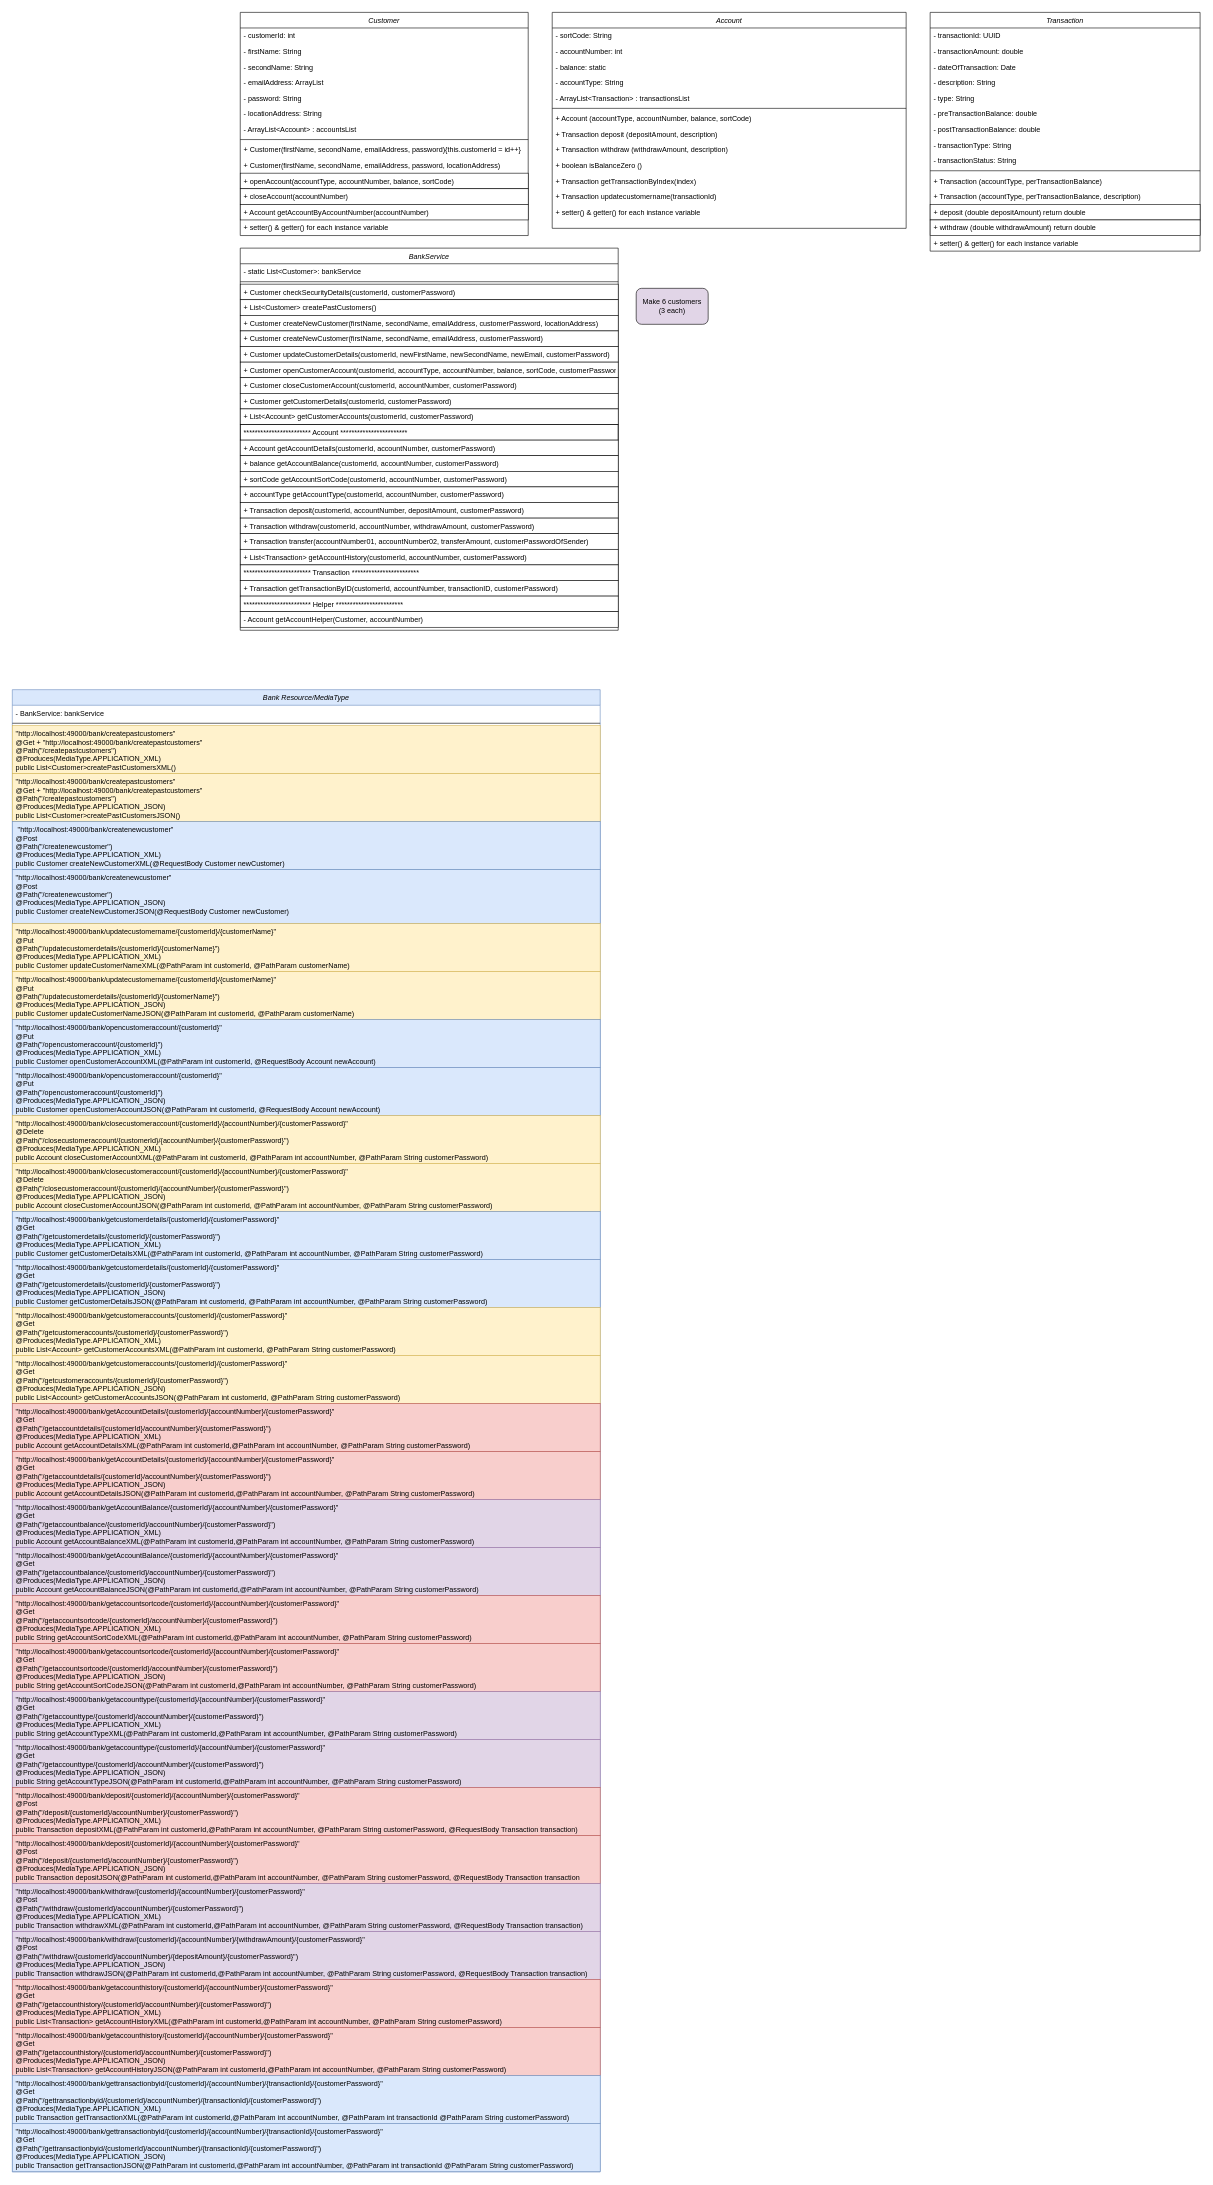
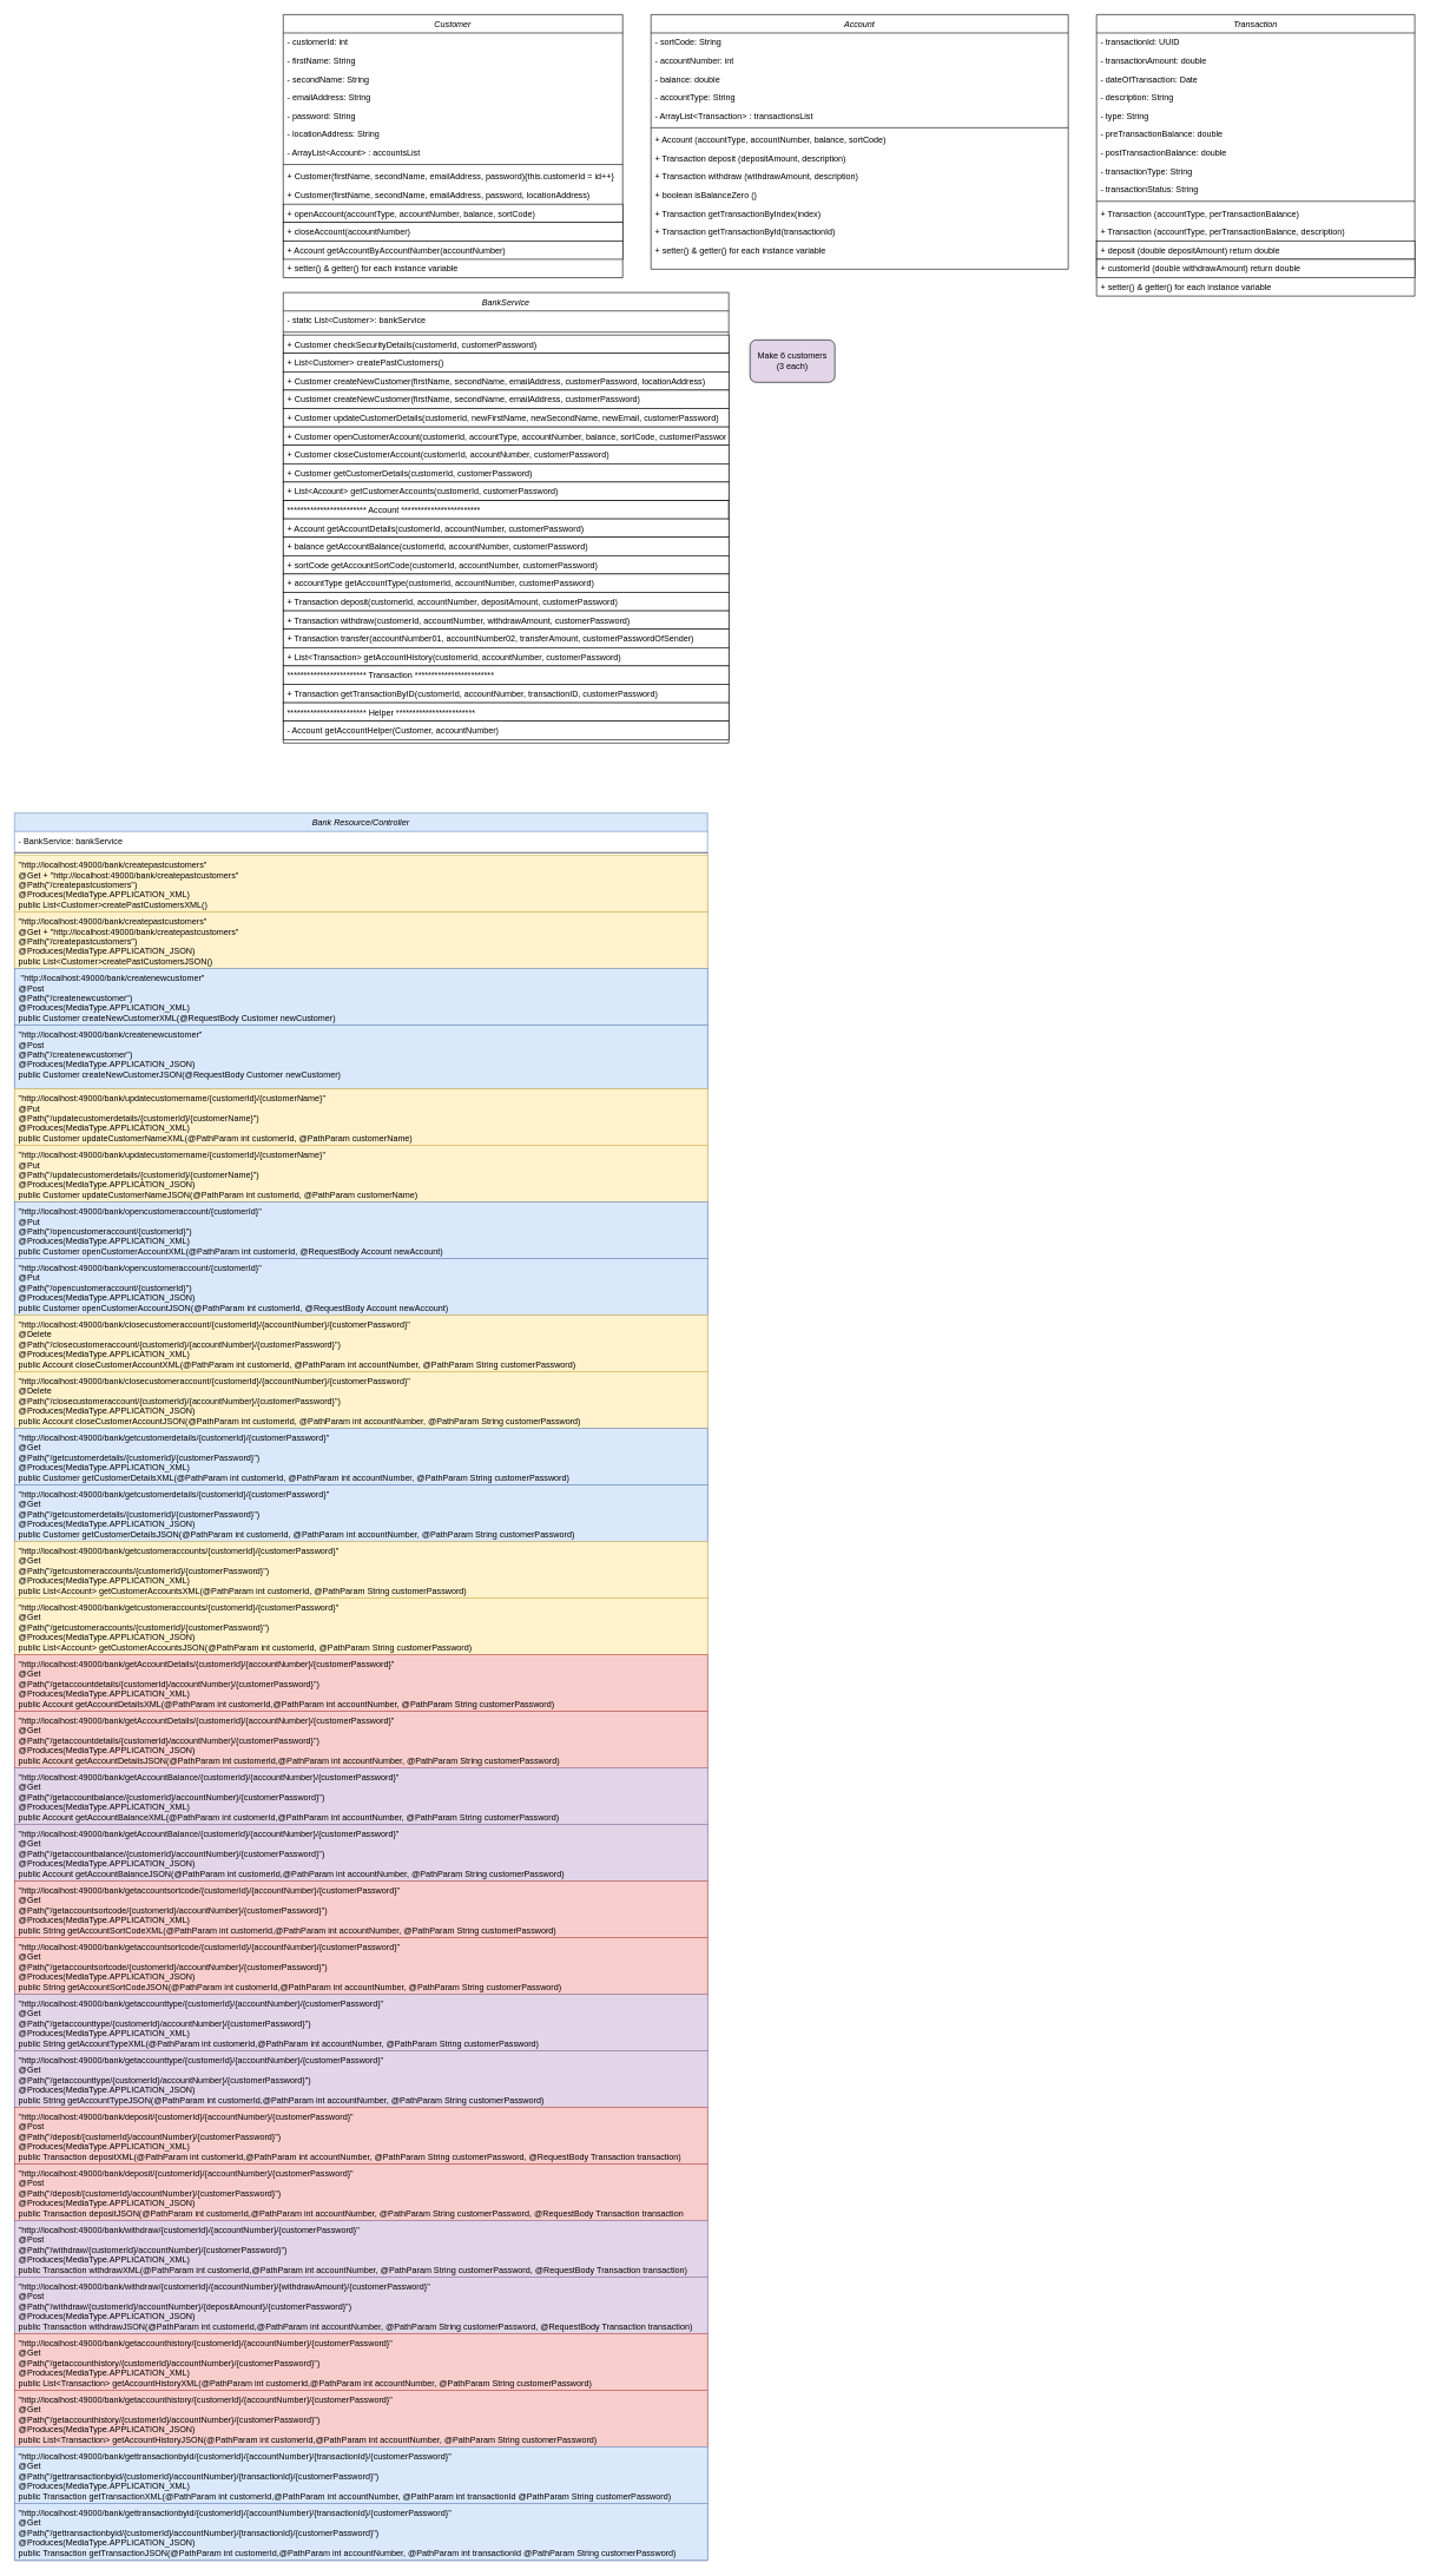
- <mxCell id="20" value="- balance: static" style="text;align=left;verticalAlign=top;spacingLeft=4;spacingRight=4;overflow=hidden;rotatable=0;points=[[0,0.5],[1,0.5]];portConstraint=eastwest;rounded=0;shadow=0;html=0;" parent="17" vertex="1"><mxGeometry y="78" width="590" height="26" as="geometry" /></mxCell>
+ <mxCell id="20" value="- balance: double" style="text;align=left;verticalAlign=top;spacingLeft=4;spacingRight=4;overflow=hidden;rotatable=0;points=[[0,0.5],[1,0.5]];portConstraint=eastwest;rounded=0;shadow=0;html=0;" parent="17" vertex="1"><mxGeometry y="78" width="590" height="26" as="geometry" /></mxCell>
- <mxCell id="6" value="- emailAddress: ArrayList" style="text;align=left;verticalAlign=top;spacingLeft=4;spacingRight=4;overflow=hidden;rotatable=0;points=[[0,0.5],[1,0.5]];portConstraint=eastwest;rounded=0;shadow=0;html=0;" parent="2" vertex="1"><mxGeometry y="104" width="480" height="26" as="geometry" /></mxCell>
+ <mxCell id="6" value="- emailAddress: String" style="text;align=left;verticalAlign=top;spacingLeft=4;spacingRight=4;overflow=hidden;rotatable=0;points=[[0,0.5],[1,0.5]];portConstraint=eastwest;rounded=0;shadow=0;html=0;" parent="2" vertex="1"><mxGeometry y="104" width="480" height="26" as="geometry" /></mxCell>
- <mxCell id="29" value="+ Transaction updatecustomername(transactionId)" style="text;align=left;verticalAlign=top;spacingLeft=4;spacingRight=4;overflow=hidden;rotatable=0;points=[[0,0.5],[1,0.5]];portConstraint=eastwest;rounded=0;shadow=0;html=0;" parent="17" vertex="1"><mxGeometry y="294" width="590" height="26" as="geometry" /></mxCell>
+ <mxCell id="29" value="+ Transaction getTransactionById(transactionId)" style="text;align=left;verticalAlign=top;spacingLeft=4;spacingRight=4;overflow=hidden;rotatable=0;points=[[0,0.5],[1,0.5]];portConstraint=eastwest;rounded=0;shadow=0;html=0;" parent="17" vertex="1"><mxGeometry y="294" width="590" height="26" as="geometry" /></mxCell>
- <mxCell id="70" value="+ withdraw (double withdrawAmount) return double" style="text;align=left;verticalAlign=top;spacingLeft=4;spacingRight=4;overflow=hidden;rotatable=0;points=[[0,0.5],[1,0.5]];portConstraint=eastwest;rounded=0;shadow=0;html=0;fillColor=#FFFFFF;strokeColor=#000000;" parent="56" vertex="1"><mxGeometry y="346" width="450" height="26" as="geometry" /></mxCell>
+ <mxCell id="70" value="+ customerId (double withdrawAmount) return double" style="text;align=left;verticalAlign=top;spacingLeft=4;spacingRight=4;overflow=hidden;rotatable=0;points=[[0,0.5],[1,0.5]];portConstraint=eastwest;rounded=0;shadow=0;html=0;fillColor=#FFFFFF;strokeColor=#000000;" parent="56" vertex="1"><mxGeometry y="346" width="450" height="26" as="geometry" /></mxCell>
- <mxCell id="72" value="Bank Resource/MediaType&#10;" style="swimlane;fontStyle=2;align=center;verticalAlign=top;childLayout=stackLayout;horizontal=1;startSize=26;horizontalStack=0;resizeParent=1;resizeLast=0;collapsible=1;marginBottom=0;rounded=0;shadow=0;strokeWidth=1;fillColor=#dae8fc;strokeColor=#6c8ebf;" parent="1" vertex="1"><mxGeometry x="20" y="1149" width="980" height="2471" as="geometry"><mxRectangle x="230" y="140" width="160" height="26" as="alternateBounds" /></mxGeometry></mxCell>
+ <mxCell id="72" value="Bank Resource/Controller&#10;" style="swimlane;fontStyle=2;align=center;verticalAlign=top;childLayout=stackLayout;horizontal=1;startSize=26;horizontalStack=0;resizeParent=1;resizeLast=0;collapsible=1;marginBottom=0;rounded=0;shadow=0;strokeWidth=1;fillColor=#dae8fc;strokeColor=#6c8ebf;" parent="1" vertex="1"><mxGeometry x="20" y="1149" width="980" height="2471" as="geometry"><mxRectangle x="230" y="140" width="160" height="26" as="alternateBounds" /></mxGeometry></mxCell>
